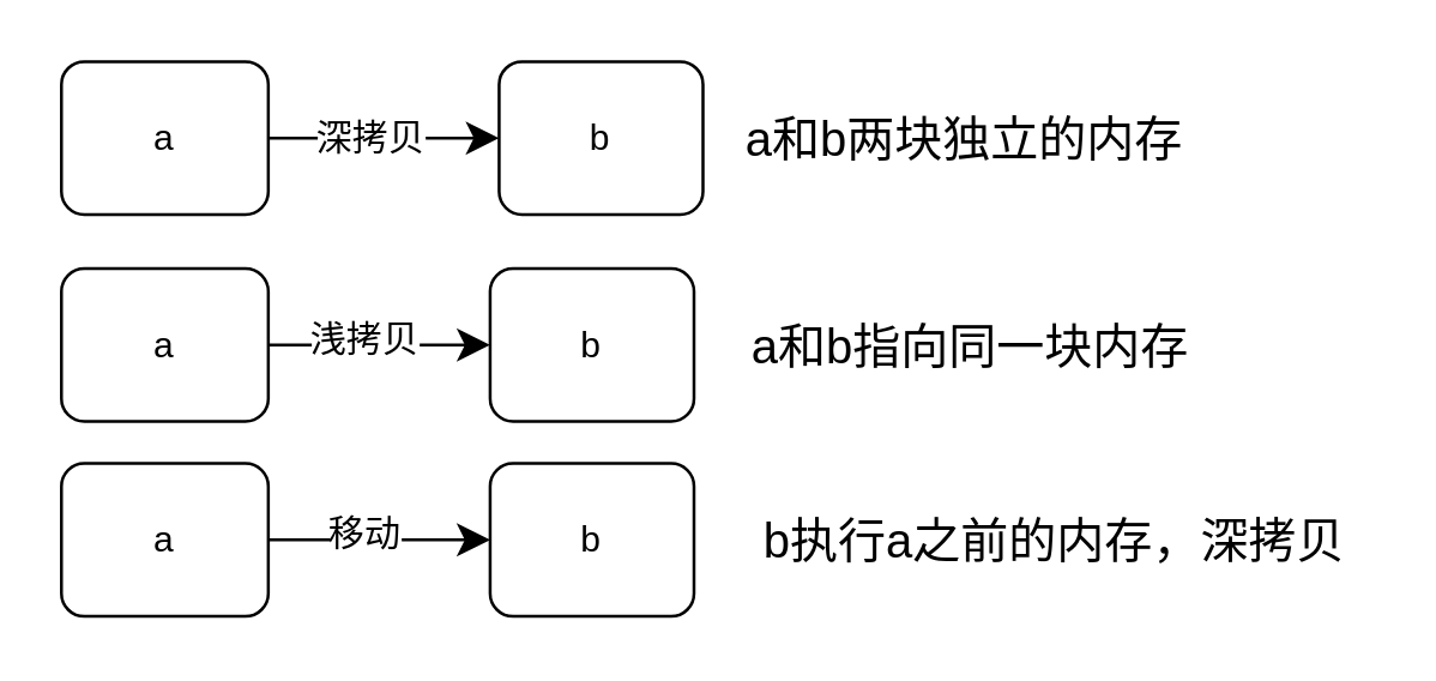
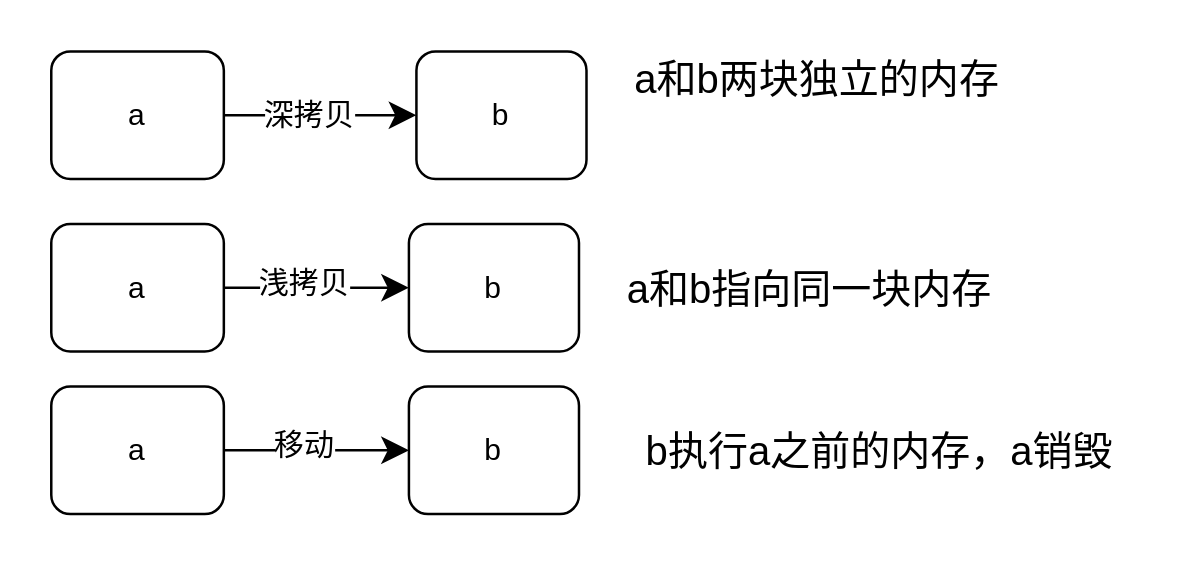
- <mxCell id="14" value="a和b两块独立的内存" style="text;html=1;align=center;verticalAlign=middle;whiteSpace=wrap;rounded=0;fontSize=16;" vertex="1" parent="1"><mxGeometry x="239" y="31" width="165" height="30" as="geometry" /></mxCell>
+ <mxCell id="14" value="a和b两块独立的内存" style="text;html=1;align=center;verticalAlign=middle;whiteSpace=wrap;rounded=0;fontSize=16;" vertex="1" parent="1"><mxGeometry x="244" y="16" width="165" height="30" as="geometry" /></mxCell>
- <mxCell id="16" value="b执行a之前的内存，深拷贝" style="text;html=1;align=center;verticalAlign=middle;whiteSpace=wrap;rounded=0;fontSize=16;" vertex="1" parent="1"><mxGeometry x="246" y="164.5" width="211" height="30" as="geometry" /></mxCell>
+ <mxCell id="16" value="b执行a之前的内存，a销毁" style="text;html=1;align=center;verticalAlign=middle;whiteSpace=wrap;rounded=0;fontSize=16;" vertex="1" parent="1"><mxGeometry x="246" y="164.5" width="211" height="30" as="geometry" /></mxCell>
